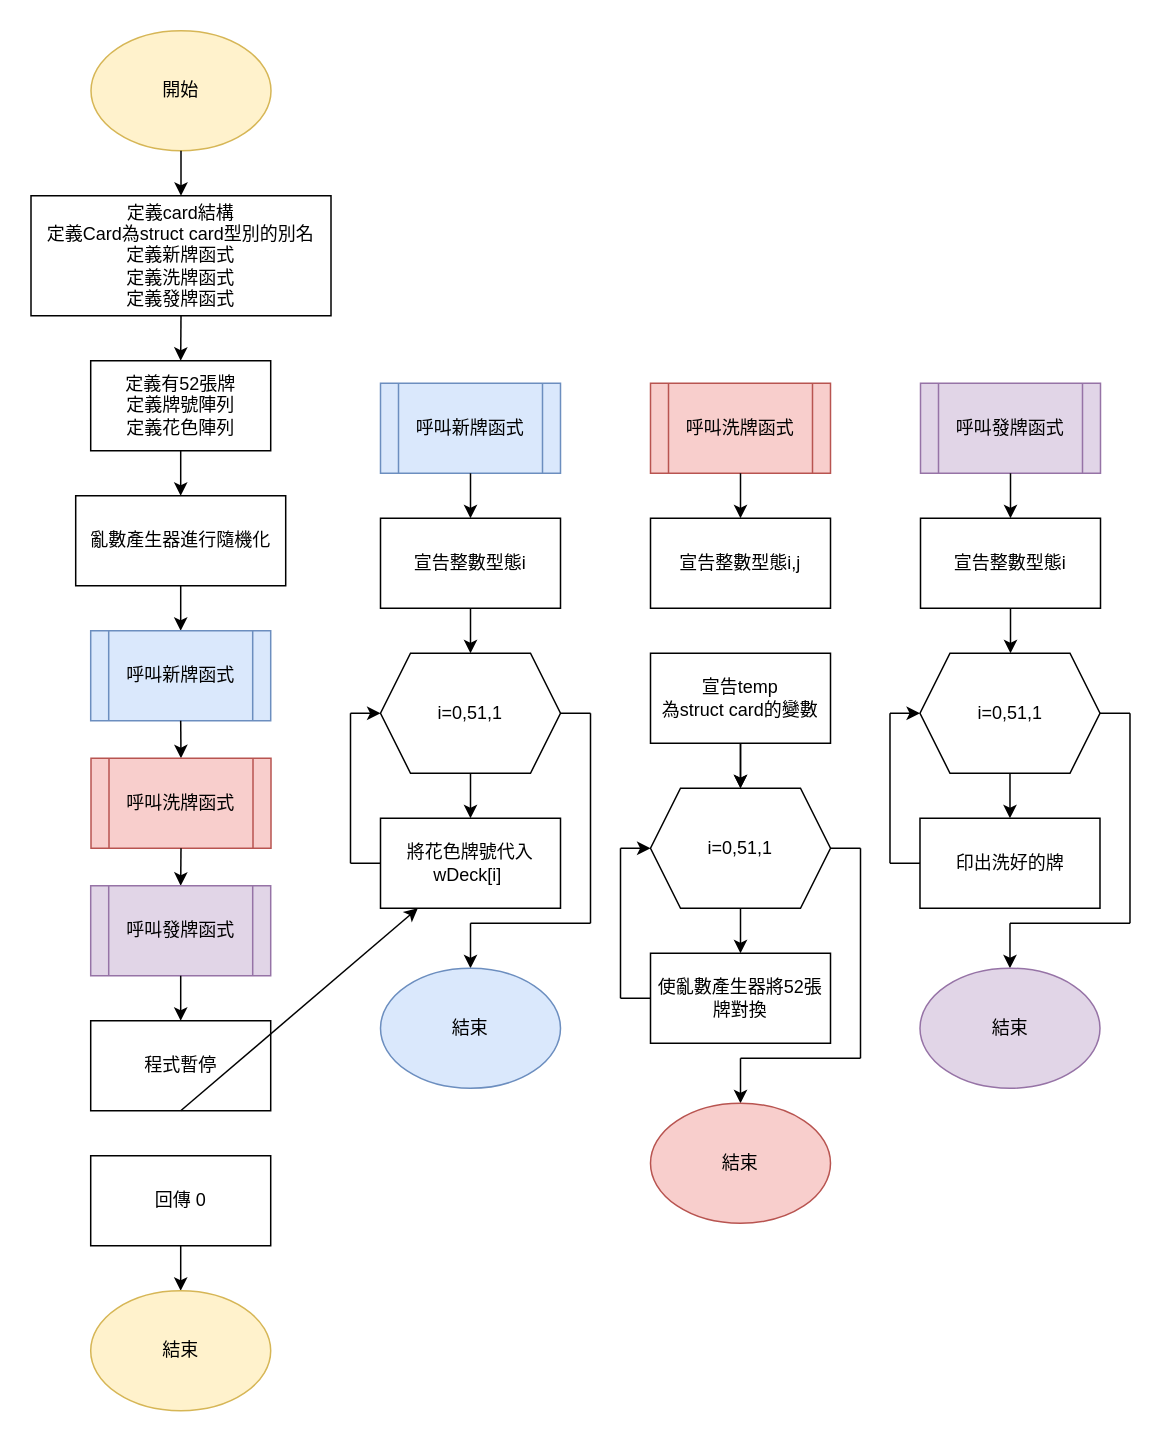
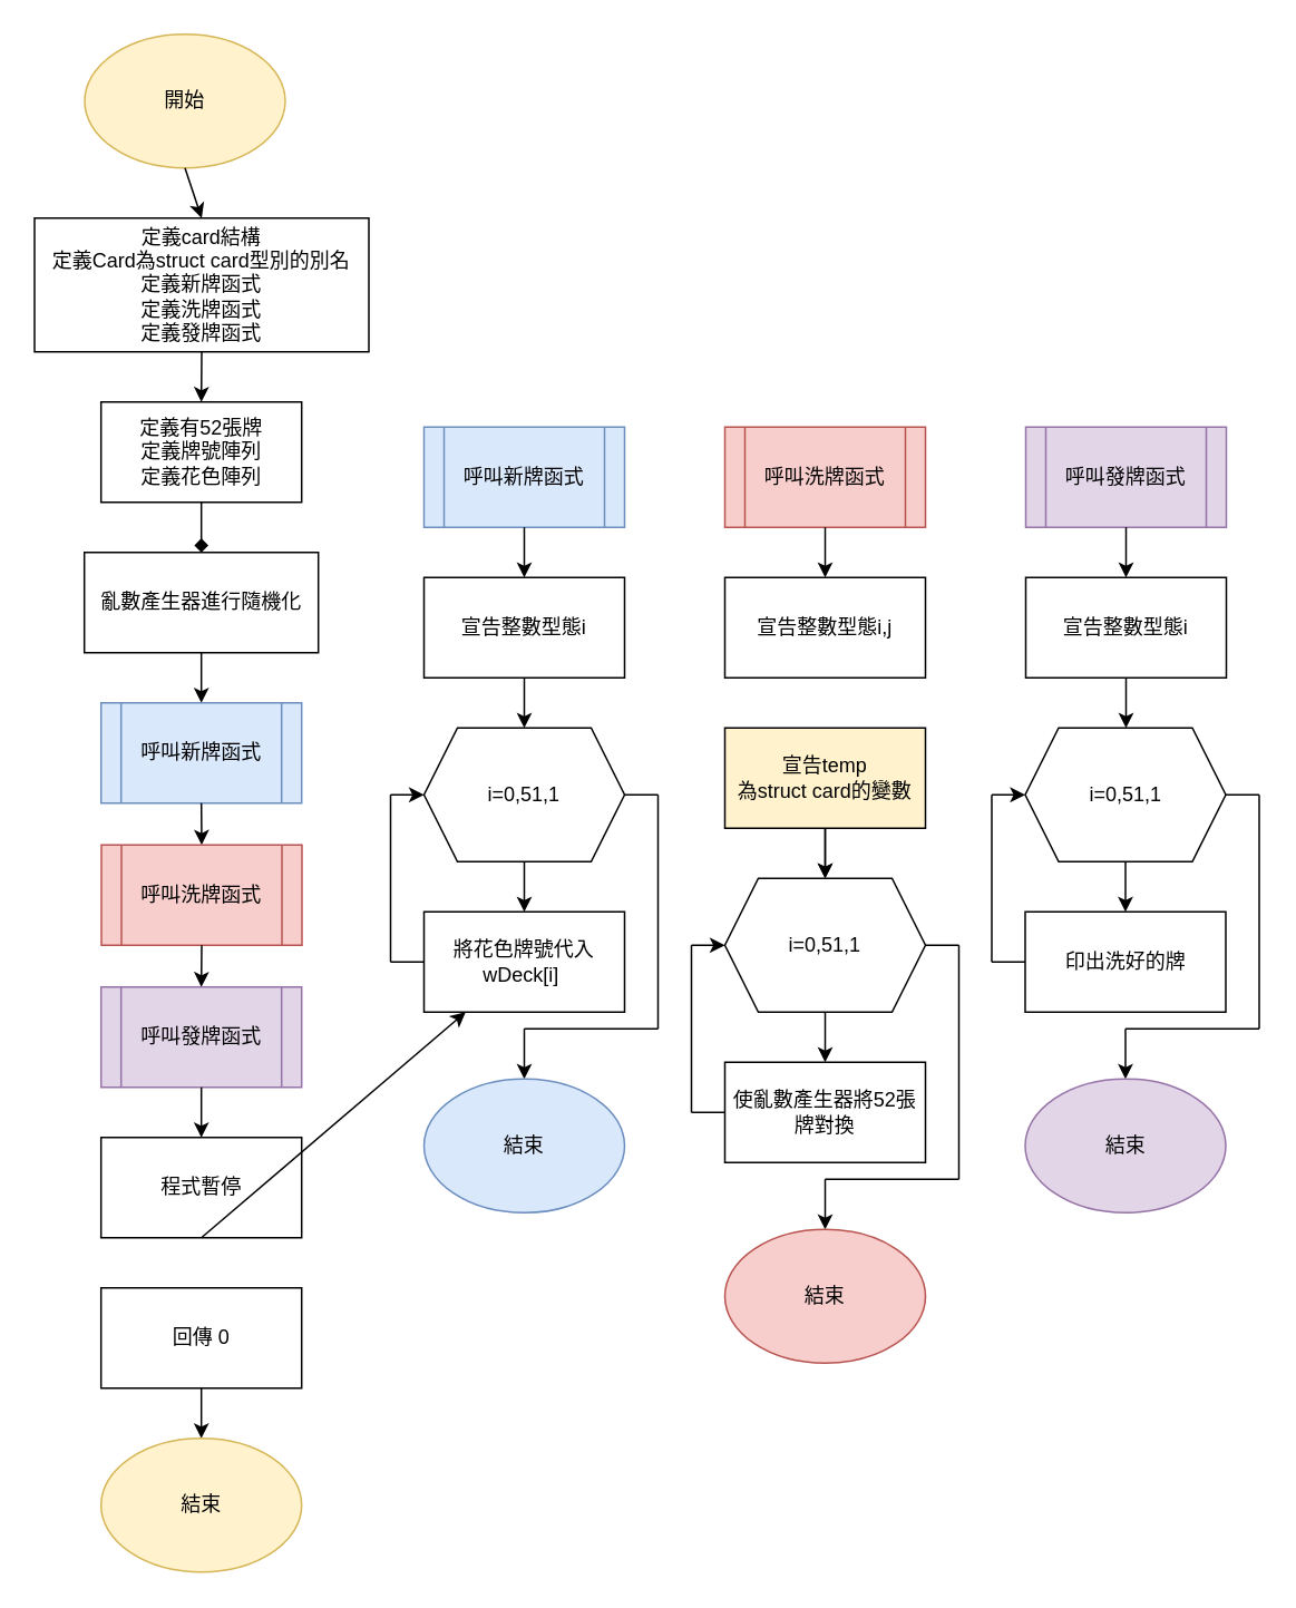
- <mxCell id="2" value="開始" style="ellipse;whiteSpace=wrap;html=1;fillColor=#fff2cc;strokeColor=#d6b656;" parent="1" vertex="1"><mxGeometry x="60" y="20" width="120" height="80" as="geometry" /></mxCell>
+ <mxCell id="2" value="開始" style="ellipse;whiteSpace=wrap;html=1;fillColor=#fff2cc;strokeColor=#d6b656;" parent="1" vertex="1"><mxGeometry x="50" y="20" width="120" height="80" as="geometry" /></mxCell>
- <mxCell id="7" value="" style="endArrow=classic;html=1;exitX=0.5;exitY=1;exitDx=0;exitDy=0;entryX=0.5;entryY=0;entryDx=0;entryDy=0;" parent="1" source="6" target="8" edge="1"><mxGeometry width="50" height="50" relative="1" as="geometry"><mxPoint x="119.5" y="320" as="sourcePoint" /><mxPoint x="120" y="320" as="targetPoint" /></mxGeometry></mxCell>
+ <mxCell id="7" value="" style="endArrow=diamond;html=1;exitX=0.5;exitY=1;exitDx=0;exitDy=0;entryX=0.5;entryY=0;entryDx=0;entryDy=0;" parent="1" source="6" target="8" edge="1"><mxGeometry width="50" height="50" relative="1" as="geometry"><mxPoint x="119.5" y="320" as="sourcePoint" /><mxPoint x="120" y="320" as="targetPoint" /></mxGeometry></mxCell>
- <mxCell id="40" value="宣告temp&lt;br&gt;為struct card的變數" style="rounded=0;whiteSpace=wrap;html=1;" parent="1" vertex="1"><mxGeometry x="433" y="435" width="120" height="60" as="geometry" /></mxCell>
+ <mxCell id="40" value="宣告temp&lt;br&gt;為struct card的變數" style="rounded=0;whiteSpace=wrap;html=1;fillColor=#fff2cc;" parent="1" vertex="1"><mxGeometry x="433" y="435" width="120" height="60" as="geometry" /></mxCell>
